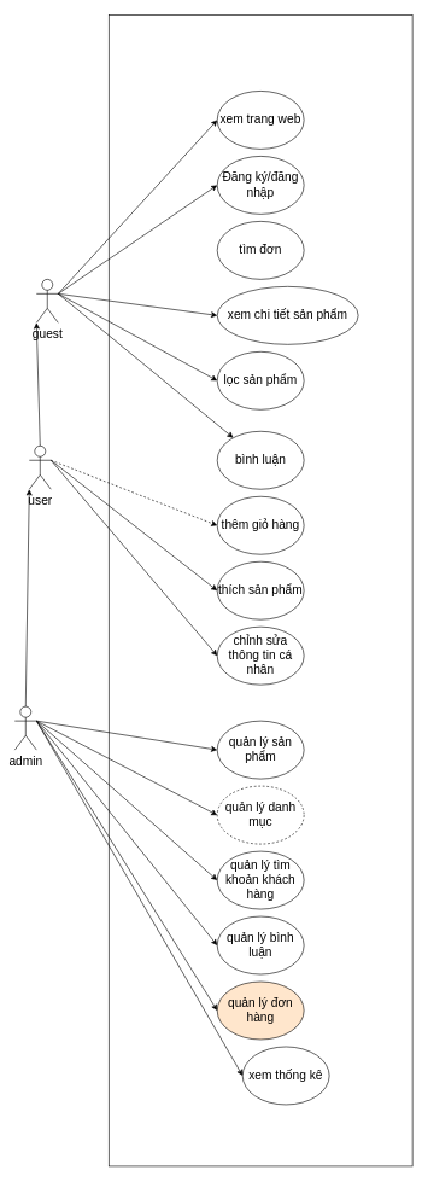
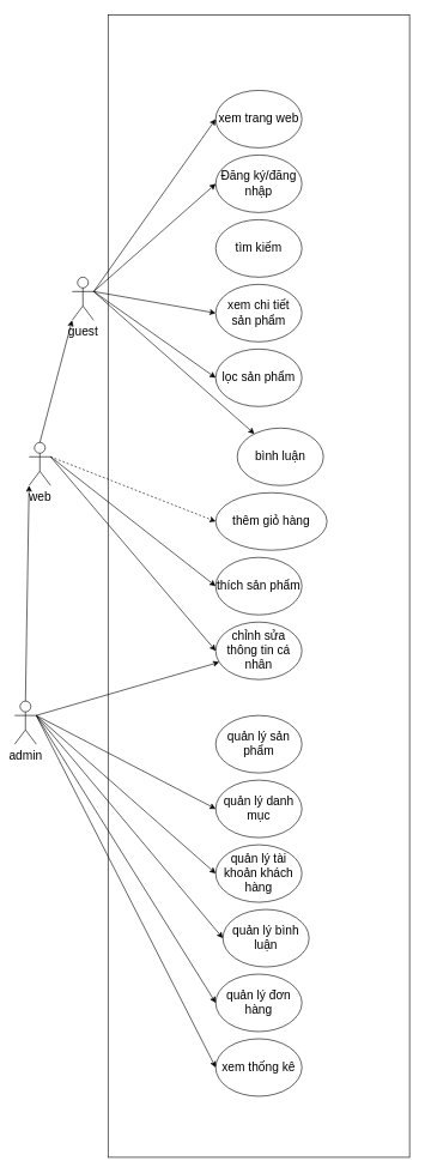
- <mxCell id="6" value="tìm đơn" style="ellipse;whiteSpace=wrap;html=1;fontSize=17;" vertex="1" parent="1"><mxGeometry x="300" y="305" width="120" height="80" as="geometry" /></mxCell>
+ <mxCell id="6" value="tìm kiếm" style="ellipse;whiteSpace=wrap;html=1;fontSize=17;" vertex="1" parent="1"><mxGeometry x="300" y="305" width="120" height="80" as="geometry" /></mxCell>
- <mxCell id="3" value="guest" style="shape=umlActor;verticalLabelPosition=bottom;verticalAlign=top;html=1;outlineConnect=0;fontSize=17;" vertex="1" parent="1"><mxGeometry x="50" y="385" width="30" height="60" as="geometry" /></mxCell>
+ <mxCell id="3" value="guest" style="shape=umlActor;verticalLabelPosition=bottom;verticalAlign=top;html=1;outlineConnect=0;fontSize=17;" vertex="1" parent="1"><mxGeometry x="100" y="385" width="30" height="60" as="geometry" /></mxCell>
- <mxCell id="7" value="xem chi tiết sản phẩm" style="ellipse;whiteSpace=wrap;html=1;fontSize=17;" vertex="1" parent="1"><mxGeometry x="300" y="395" width="195" height="80" as="geometry" /></mxCell>
+ <mxCell id="7" value="xem chi tiết sản phẩm" style="ellipse;whiteSpace=wrap;html=1;fontSize=17;" vertex="1" parent="1"><mxGeometry x="300" y="395" width="120" height="80" as="geometry" /></mxCell>
- <mxCell id="9" value="bình luận" style="ellipse;whiteSpace=wrap;html=1;fontSize=17;" vertex="1" parent="1"><mxGeometry x="300" y="595" width="120" height="80" as="geometry" /></mxCell>
+ <mxCell id="9" value="bình luận" style="ellipse;whiteSpace=wrap;html=1;fontSize=17;" vertex="1" parent="1"><mxGeometry x="330" y="595" width="120" height="80" as="geometry" /></mxCell>
- <mxCell id="8" value="user" style="shape=umlActor;verticalLabelPosition=bottom;verticalAlign=top;html=1;outlineConnect=0;fontSize=17;" vertex="1" parent="1"><mxGeometry x="40" y="615" width="30" height="60" as="geometry" /></mxCell>
+ <mxCell id="8" value="web" style="shape=umlActor;verticalLabelPosition=bottom;verticalAlign=top;html=1;outlineConnect=0;fontSize=17;" vertex="1" parent="1"><mxGeometry x="40" y="615" width="30" height="60" as="geometry" /></mxCell>
- <mxCell id="10" value="thêm giỏ hàng" style="ellipse;whiteSpace=wrap;html=1;fontSize=17;" vertex="1" parent="1"><mxGeometry x="300" y="685" width="120" height="80" as="geometry" /></mxCell>
+ <mxCell id="10" value="thêm giỏ hàng" style="ellipse;whiteSpace=wrap;html=1;fontSize=17;" vertex="1" parent="1"><mxGeometry x="300" y="685" width="155" height="80" as="geometry" /></mxCell>
- <mxCell id="30" value="" style="endArrow=classic;html=1;rounded=0;entryX=0;entryY=0.5;entryDx=0;entryDy=0;exitX=1;exitY=0.333;exitDx=0;exitDy=0;exitPerimeter=0;fontSize=17;" edge="1" parent="1" source="13" target="14"><mxGeometry width="50" height="50" relative="1" as="geometry"><mxPoint x="-90" y="1155" as="sourcePoint" /><mxPoint x="-40" y="1105" as="targetPoint" /></mxGeometry></mxCell>
+ <mxCell id="30" value="" style="endArrow=classic;html=1;rounded=0;exitX=1;exitY=0.333;exitDx=0;exitDy=0;exitPerimeter=0;fontSize=17;" edge="1" parent="1" source="13" target="12"><mxGeometry width="50" height="50" relative="1" as="geometry"><mxPoint x="-90" y="1155" as="sourcePoint" /><mxPoint x="-40" y="1105" as="targetPoint" /></mxGeometry></mxCell>
- <mxCell id="16" value="quản lý danh mục" style="ellipse;whiteSpace=wrap;html=1;fontSize=17;dashed=1;" vertex="1" parent="1"><mxGeometry x="300" y="1085" width="120" height="80" as="geometry" /></mxCell>
+ <mxCell id="16" value="quản lý danh mục" style="ellipse;whiteSpace=wrap;html=1;fontSize=17;" vertex="1" parent="1"><mxGeometry x="300" y="1085" width="120" height="80" as="geometry" /></mxCell>
- <mxCell id="17" value="quản lý tìm khoản khách hàng" style="ellipse;whiteSpace=wrap;html=1;fontSize=17;" vertex="1" parent="1"><mxGeometry x="300" y="1175" width="120" height="80" as="geometry" /></mxCell>
+ <mxCell id="17" value="quản lý tài khoản khách hàng" style="ellipse;whiteSpace=wrap;html=1;fontSize=17;" vertex="1" parent="1"><mxGeometry x="300" y="1175" width="120" height="80" as="geometry" /></mxCell>
- <mxCell id="18" value="quản lý bình luận" style="ellipse;whiteSpace=wrap;html=1;fontSize=17;" vertex="1" parent="1"><mxGeometry x="300" y="1265" width="120" height="80" as="geometry" /></mxCell>
+ <mxCell id="18" value="quản lý bình luận" style="ellipse;whiteSpace=wrap;html=1;fontSize=17;" vertex="1" parent="1"><mxGeometry x="310" y="1265" width="120" height="80" as="geometry" /></mxCell>
- <mxCell id="19" value="quản lý đơn hàng" style="ellipse;whiteSpace=wrap;html=1;fontSize=17;fillColor=#ffe6cc;" vertex="1" parent="1"><mxGeometry x="300" y="1355" width="120" height="80" as="geometry" /></mxCell>
+ <mxCell id="19" value="quản lý đơn hàng" style="ellipse;whiteSpace=wrap;html=1;fontSize=17;" vertex="1" parent="1"><mxGeometry x="300" y="1355" width="120" height="80" as="geometry" /></mxCell>
- <mxCell id="20" value="xem thống kê" style="ellipse;whiteSpace=wrap;html=1;fontSize=17;" vertex="1" parent="1"><mxGeometry x="335" y="1445" width="120" height="80" as="geometry" /></mxCell>
+ <mxCell id="20" value="xem thống kê" style="ellipse;whiteSpace=wrap;html=1;fontSize=17;" vertex="1" parent="1"><mxGeometry x="300" y="1445" width="120" height="80" as="geometry" /></mxCell>
